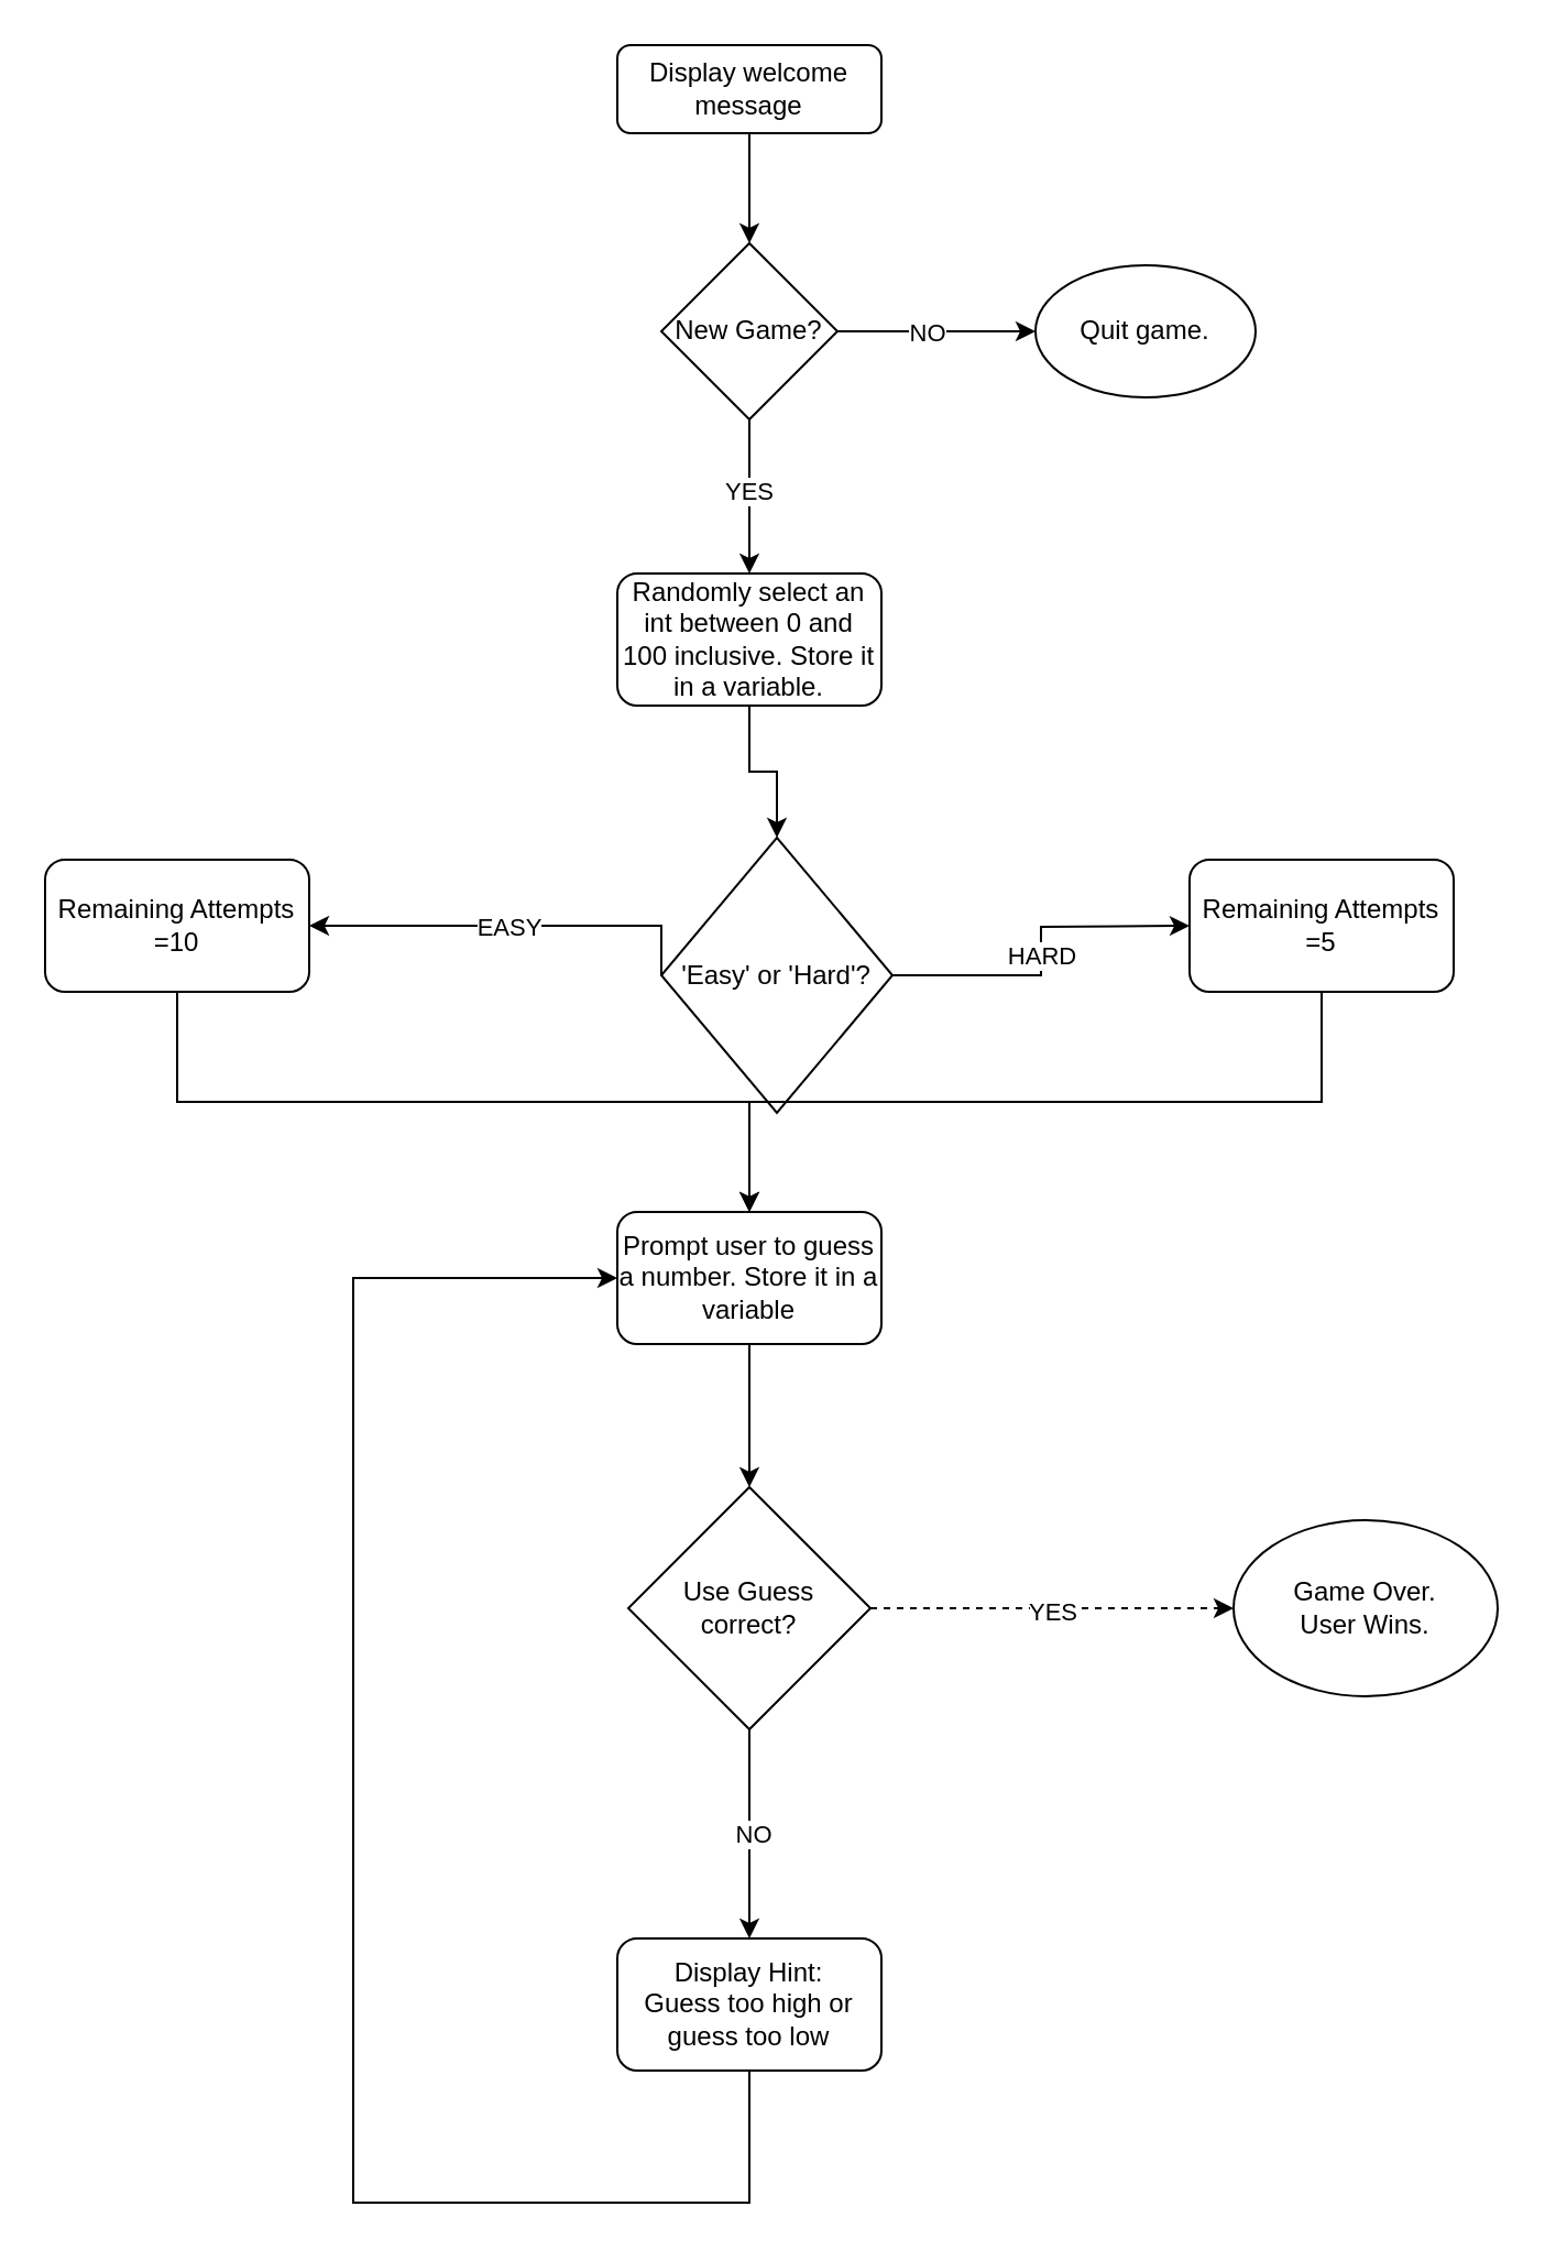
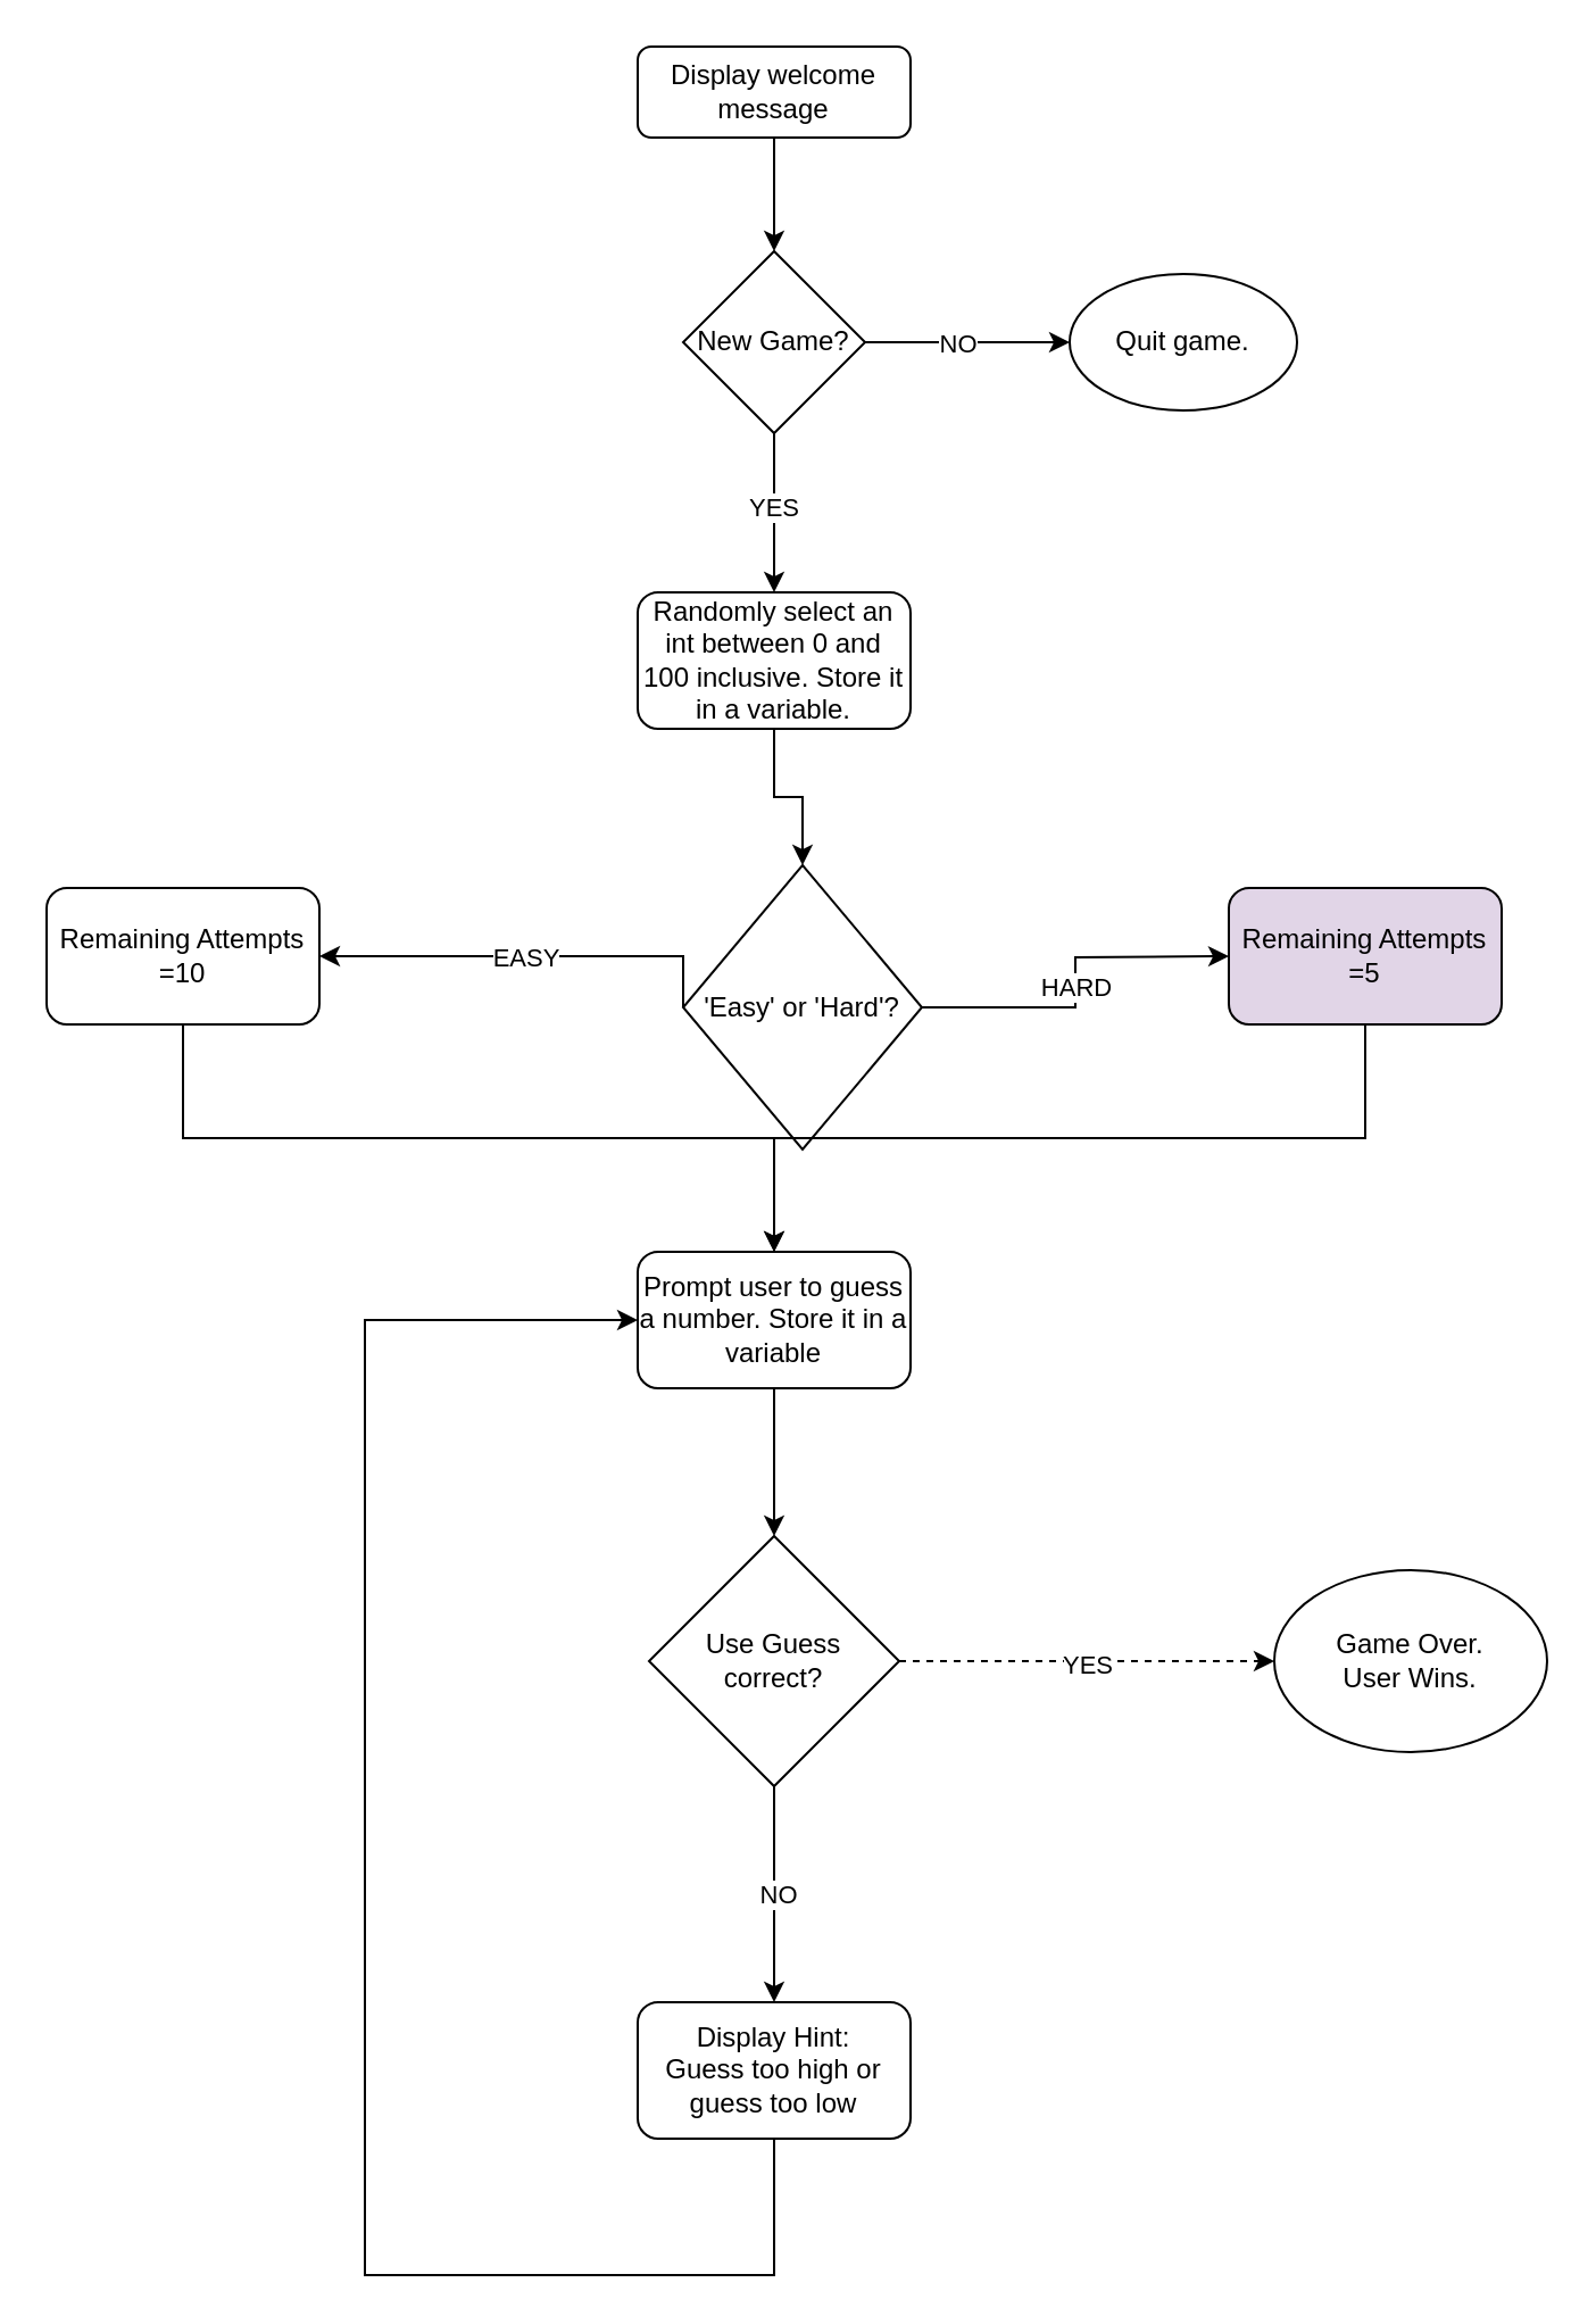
- <mxCell id="10" value="Remaining Attempts&lt;div&gt;=5&lt;/div&gt;" style="rounded=1;whiteSpace=wrap;html=1;" vertex="1" parent="1"><mxGeometry x="540" y="390" width="120" height="60" as="geometry" /></mxCell>
+ <mxCell id="10" value="Remaining Attempts&lt;div&gt;=5&lt;/div&gt;" style="rounded=1;whiteSpace=wrap;html=1;fillColor=#e1d5e7;" vertex="1" parent="1"><mxGeometry x="540" y="390" width="120" height="60" as="geometry" /></mxCell>
